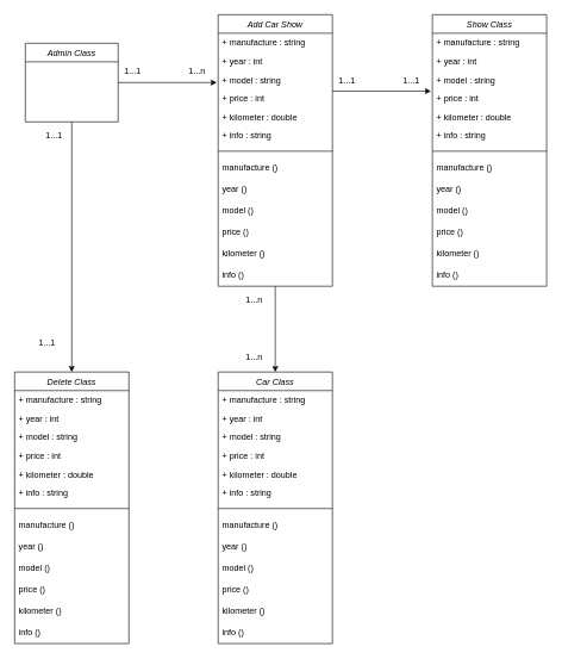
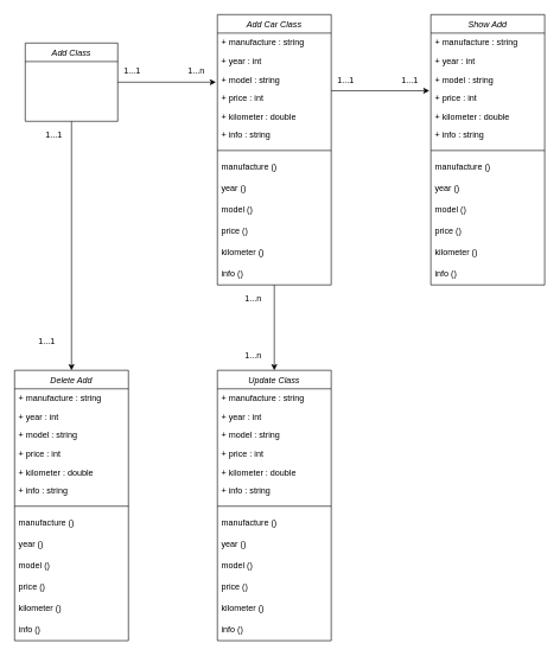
- <mxCell id="15" value="Add Car Show" style="swimlane;fontStyle=2;align=center;verticalAlign=top;childLayout=stackLayout;horizontal=1;startSize=26;horizontalStack=0;resizeParent=1;resizeLast=0;collapsible=1;marginBottom=0;rounded=0;shadow=0;strokeWidth=1;" parent="1" vertex="1"><mxGeometry x="305" y="20" width="160" height="380" as="geometry"><mxRectangle x="230" y="140" width="160" height="26" as="alternateBounds" /></mxGeometry></mxCell>
+ <mxCell id="15" value="Add Car Class" style="swimlane;fontStyle=2;align=center;verticalAlign=top;childLayout=stackLayout;horizontal=1;startSize=26;horizontalStack=0;resizeParent=1;resizeLast=0;collapsible=1;marginBottom=0;rounded=0;shadow=0;strokeWidth=1;" parent="1" vertex="1"><mxGeometry x="305" y="20" width="160" height="380" as="geometry"><mxRectangle x="230" y="140" width="160" height="26" as="alternateBounds" /></mxGeometry></mxCell>
- <mxCell id="29" value="Show Class" style="swimlane;fontStyle=2;align=center;verticalAlign=top;childLayout=stackLayout;horizontal=1;startSize=26;horizontalStack=0;resizeParent=1;resizeLast=0;collapsible=1;marginBottom=0;rounded=0;shadow=0;strokeWidth=1;" vertex="1" parent="1"><mxGeometry x="605" y="20" width="160" height="380" as="geometry"><mxRectangle x="230" y="140" width="160" height="26" as="alternateBounds" /></mxGeometry></mxCell>
+ <mxCell id="29" value="Show Add" style="swimlane;fontStyle=2;align=center;verticalAlign=top;childLayout=stackLayout;horizontal=1;startSize=26;horizontalStack=0;resizeParent=1;resizeLast=0;collapsible=1;marginBottom=0;rounded=0;shadow=0;strokeWidth=1;" vertex="1" parent="1"><mxGeometry x="605" y="20" width="160" height="380" as="geometry"><mxRectangle x="230" y="140" width="160" height="26" as="alternateBounds" /></mxGeometry></mxCell>
- <mxCell id="14" value="Admin Class" style="swimlane;fontStyle=2;align=center;verticalAlign=top;childLayout=stackLayout;horizontal=1;startSize=26;horizontalStack=0;resizeParent=1;resizeLast=0;collapsible=1;marginBottom=0;rounded=0;shadow=0;strokeWidth=1;" vertex="1" parent="1"><mxGeometry x="35" y="60" width="130" height="110" as="geometry"><mxRectangle x="230" y="140" width="160" height="26" as="alternateBounds" /></mxGeometry></mxCell>
+ <mxCell id="14" value="Add Class" style="swimlane;fontStyle=2;align=center;verticalAlign=top;childLayout=stackLayout;horizontal=1;startSize=26;horizontalStack=0;resizeParent=1;resizeLast=0;collapsible=1;marginBottom=0;rounded=0;shadow=0;strokeWidth=1;" vertex="1" parent="1"><mxGeometry x="35" y="60" width="130" height="110" as="geometry"><mxRectangle x="230" y="140" width="160" height="26" as="alternateBounds" /></mxGeometry></mxCell>
- <mxCell id="57" value="Delete Class" style="swimlane;fontStyle=2;align=center;verticalAlign=top;childLayout=stackLayout;horizontal=1;startSize=26;horizontalStack=0;resizeParent=1;resizeLast=0;collapsible=1;marginBottom=0;rounded=0;shadow=0;strokeWidth=1;" vertex="1" parent="1"><mxGeometry x="20" y="520" width="160" height="380" as="geometry"><mxRectangle x="230" y="140" width="160" height="26" as="alternateBounds" /></mxGeometry></mxCell>
+ <mxCell id="57" value="Delete Add" style="swimlane;fontStyle=2;align=center;verticalAlign=top;childLayout=stackLayout;horizontal=1;startSize=26;horizontalStack=0;resizeParent=1;resizeLast=0;collapsible=1;marginBottom=0;rounded=0;shadow=0;strokeWidth=1;" vertex="1" parent="1"><mxGeometry x="20" y="520" width="160" height="380" as="geometry"><mxRectangle x="230" y="140" width="160" height="26" as="alternateBounds" /></mxGeometry></mxCell>
- <mxCell id="43" value="Car Class" style="swimlane;fontStyle=2;align=center;verticalAlign=top;childLayout=stackLayout;horizontal=1;startSize=26;horizontalStack=0;resizeParent=1;resizeLast=0;collapsible=1;marginBottom=0;rounded=0;shadow=0;strokeWidth=1;" vertex="1" parent="1"><mxGeometry x="305" y="520" width="160" height="380" as="geometry"><mxRectangle x="230" y="140" width="160" height="26" as="alternateBounds" /></mxGeometry></mxCell>
+ <mxCell id="43" value="Update Class" style="swimlane;fontStyle=2;align=center;verticalAlign=top;childLayout=stackLayout;horizontal=1;startSize=26;horizontalStack=0;resizeParent=1;resizeLast=0;collapsible=1;marginBottom=0;rounded=0;shadow=0;strokeWidth=1;" vertex="1" parent="1"><mxGeometry x="305" y="520" width="160" height="380" as="geometry"><mxRectangle x="230" y="140" width="160" height="26" as="alternateBounds" /></mxGeometry></mxCell>
